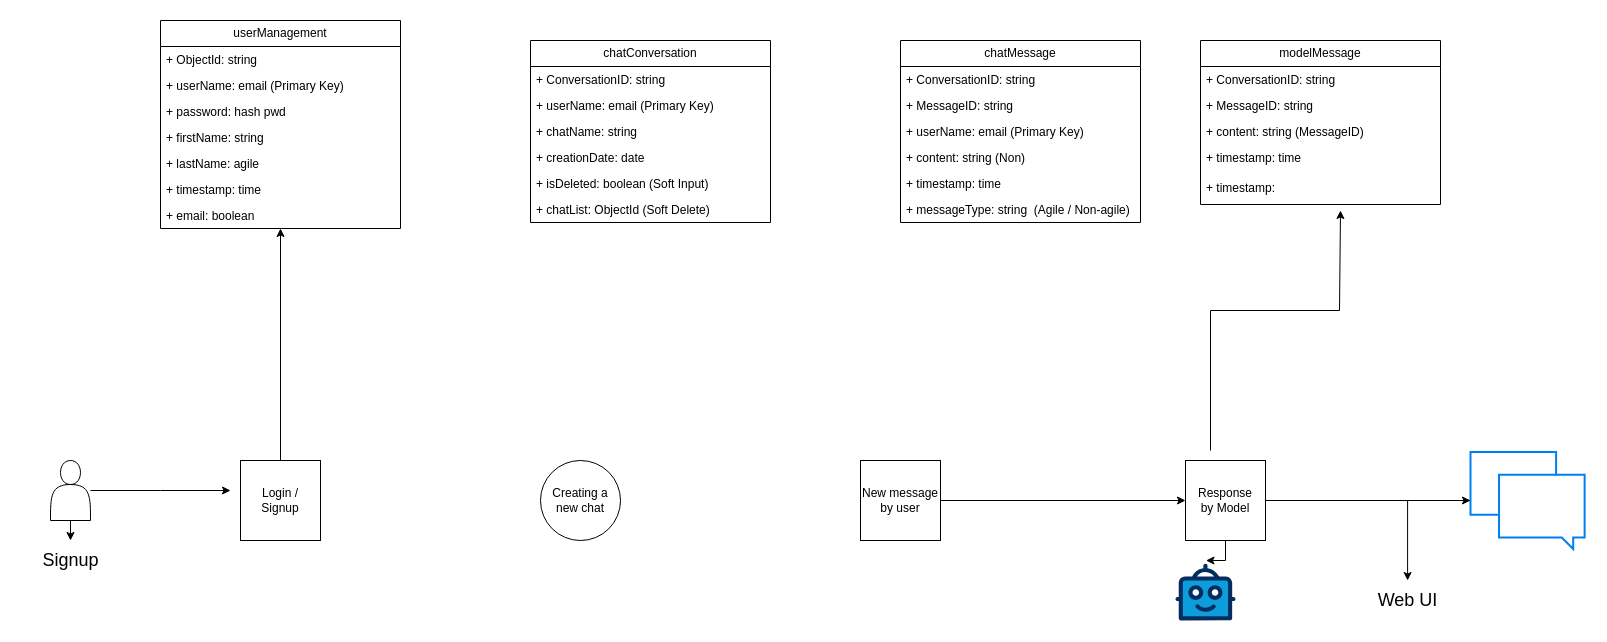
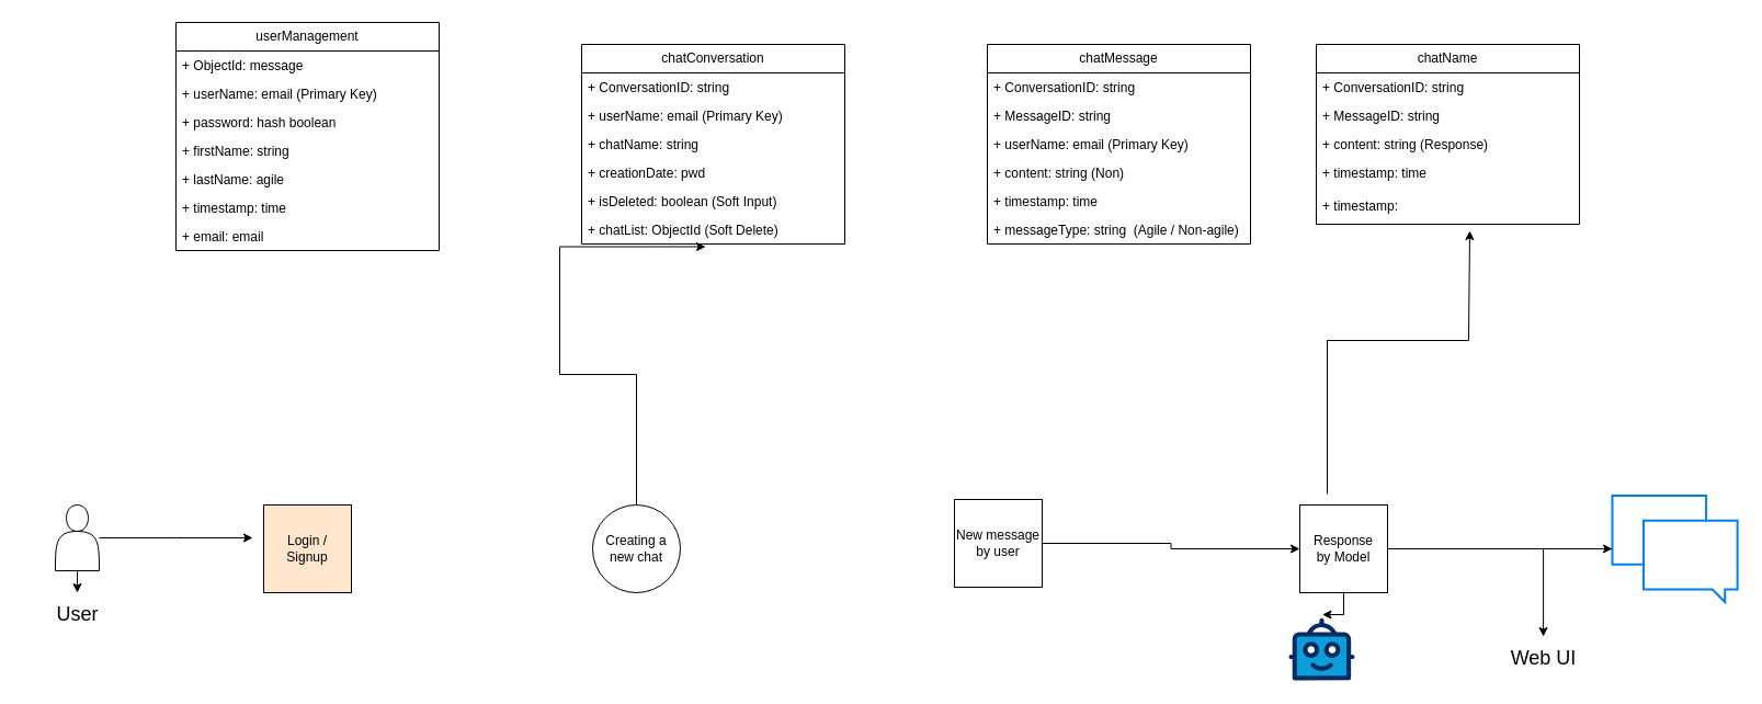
- <mxCell id="24" value="modelMessage" style="swimlane;fontStyle=0;childLayout=stackLayout;horizontal=1;startSize=26;fillColor=none;horizontalStack=0;resizeParent=1;resizeParentMax=0;resizeLast=0;collapsible=1;marginBottom=0;whiteSpace=wrap;html=1;swimlaneLine=1;" vertex="1" parent="1"><mxGeometry x="1200" y="40" width="240" height="164" as="geometry"><mxRectangle x="270" y="-360" width="100" height="30" as="alternateBounds" /></mxGeometry></mxCell>
+ <mxCell id="24" value="chatName" style="swimlane;fontStyle=0;childLayout=stackLayout;horizontal=1;startSize=26;fillColor=none;horizontalStack=0;resizeParent=1;resizeParentMax=0;resizeLast=0;collapsible=1;marginBottom=0;whiteSpace=wrap;html=1;swimlaneLine=1;" vertex="1" parent="1"><mxGeometry x="1200" y="40" width="240" height="164" as="geometry"><mxRectangle x="270" y="-360" width="100" height="30" as="alternateBounds" /></mxGeometry></mxCell>
- <mxCell id="3" value="+ ObjectId: string" style="text;strokeColor=none;fillColor=none;align=left;verticalAlign=top;spacingLeft=4;spacingRight=4;overflow=hidden;rotatable=0;points=[[0,0.5],[1,0.5]];portConstraint=eastwest;whiteSpace=wrap;html=1;swimlaneLine=1;" parent="2" vertex="1"><mxGeometry y="26" width="240" height="26" as="geometry" /></mxCell>
+ <mxCell id="3" value="+ ObjectId: message" style="text;strokeColor=none;fillColor=none;align=left;verticalAlign=top;spacingLeft=4;spacingRight=4;overflow=hidden;rotatable=0;points=[[0,0.5],[1,0.5]];portConstraint=eastwest;whiteSpace=wrap;html=1;swimlaneLine=1;" parent="2" vertex="1"><mxGeometry y="26" width="240" height="26" as="geometry" /></mxCell>
- <mxCell id="5" value="+ password: hash pwd" style="text;strokeColor=none;fillColor=none;align=left;verticalAlign=top;spacingLeft=4;spacingRight=4;overflow=hidden;rotatable=0;points=[[0,0.5],[1,0.5]];portConstraint=eastwest;whiteSpace=wrap;html=1;swimlaneLine=1;" parent="2" vertex="1"><mxGeometry y="78" width="240" height="26" as="geometry" /></mxCell>
+ <mxCell id="5" value="+ password: hash boolean" style="text;strokeColor=none;fillColor=none;align=left;verticalAlign=top;spacingLeft=4;spacingRight=4;overflow=hidden;rotatable=0;points=[[0,0.5],[1,0.5]];portConstraint=eastwest;whiteSpace=wrap;html=1;swimlaneLine=1;" parent="2" vertex="1"><mxGeometry y="78" width="240" height="26" as="geometry" /></mxCell>
- <mxCell id="27" value="+ content: string (MessageID)" style="text;strokeColor=none;fillColor=none;align=left;verticalAlign=top;spacingLeft=4;spacingRight=4;overflow=hidden;rotatable=0;points=[[0,0.5],[1,0.5]];portConstraint=eastwest;whiteSpace=wrap;html=1;swimlaneLine=1;" vertex="1" parent="24"><mxGeometry y="78" width="240" height="26" as="geometry" /></mxCell>
+ <mxCell id="27" value="+ content: string (Response)" style="text;strokeColor=none;fillColor=none;align=left;verticalAlign=top;spacingLeft=4;spacingRight=4;overflow=hidden;rotatable=0;points=[[0,0.5],[1,0.5]];portConstraint=eastwest;whiteSpace=wrap;html=1;swimlaneLine=1;" vertex="1" parent="24"><mxGeometry y="78" width="240" height="26" as="geometry" /></mxCell>
- <mxCell id="14" value="+ creationDate: date" style="text;strokeColor=none;fillColor=none;align=left;verticalAlign=top;spacingLeft=4;spacingRight=4;overflow=hidden;rotatable=0;points=[[0,0.5],[1,0.5]];portConstraint=eastwest;whiteSpace=wrap;html=1;swimlaneLine=1;" parent="10" vertex="1"><mxGeometry y="104" width="240" height="26" as="geometry" /></mxCell>
+ <mxCell id="14" value="+ creationDate: pwd" style="text;strokeColor=none;fillColor=none;align=left;verticalAlign=top;spacingLeft=4;spacingRight=4;overflow=hidden;rotatable=0;points=[[0,0.5],[1,0.5]];portConstraint=eastwest;whiteSpace=wrap;html=1;swimlaneLine=1;" parent="10" vertex="1"><mxGeometry y="104" width="240" height="26" as="geometry" /></mxCell>
- <mxCell id="9" value="+ email: boolean&amp;nbsp;" style="text;strokeColor=none;fillColor=none;align=left;verticalAlign=top;spacingLeft=4;spacingRight=4;overflow=hidden;rotatable=0;points=[[0,0.5],[1,0.5]];portConstraint=eastwest;whiteSpace=wrap;html=1;swimlaneLine=1;" vertex="1" parent="2"><mxGeometry y="182" width="240" height="26" as="geometry" /></mxCell>
+ <mxCell id="9" value="+ email: email&amp;nbsp;" style="text;strokeColor=none;fillColor=none;align=left;verticalAlign=top;spacingLeft=4;spacingRight=4;overflow=hidden;rotatable=0;points=[[0,0.5],[1,0.5]];portConstraint=eastwest;whiteSpace=wrap;html=1;swimlaneLine=1;" vertex="1" parent="2"><mxGeometry y="182" width="240" height="26" as="geometry" /></mxCell>
+ <mxCell id="39" style="edgeStyle=orthogonalEdgeStyle;rounded=0;orthogonalLoop=1;jettySize=auto;html=1;elbow=vertical;entryX=0.471;entryY=1.095;entryDx=0;entryDy=0;entryPerimeter=0;swimlaneLine=1;" edge="1" parent="1" source="40" target="16"><mxGeometry relative="1" as="geometry"><mxPoint x="630" y="240" as="targetPoint" /></mxGeometry></mxCell>
- <mxCell id="37" style="edgeStyle=orthogonalEdgeStyle;rounded=0;orthogonalLoop=1;jettySize=auto;html=1;elbow=vertical;entryX=0.5;entryY=1;entryDx=0;entryDy=0;swimlaneLine=1;" edge="1" parent="1" source="38" target="2"><mxGeometry relative="1" as="geometry"><mxPoint x="330" y="270" as="targetPoint" /></mxGeometry></mxCell>
- <mxCell id="38" value="Login / &lt;br&gt;Signup" style="whiteSpace=wrap;html=1;aspect=fixed;swimlaneLine=1;" vertex="1" parent="1"><mxGeometry x="240" y="460" width="80" height="80" as="geometry" /></mxCell>
+ <mxCell id="38" value="Login / &lt;br&gt;Signup" style="whiteSpace=wrap;html=1;aspect=fixed;swimlaneLine=1;fillColor=#ffe6cc;" vertex="1" parent="1"><mxGeometry x="240" y="460" width="80" height="80" as="geometry" /></mxCell>
- <mxCell id="42" value="New message&lt;br&gt;by user" style="whiteSpace=wrap;html=1;aspect=fixed;swimlaneLine=1;" vertex="1" parent="1"><mxGeometry x="860" y="460" width="80" height="80" as="geometry" /></mxCell>
+ <mxCell id="42" value="New message&lt;br&gt;by user" style="whiteSpace=wrap;html=1;aspect=fixed;swimlaneLine=1;" vertex="1" parent="1"><mxGeometry x="870" y="455" width="80" height="80" as="geometry" /></mxCell>
- <mxCell id="34" value="Signup" style="text;strokeColor=none;fillColor=none;html=1;fontSize=18;fontStyle=0;verticalAlign=middle;align=center;swimlaneLine=1;" vertex="1" parent="1"><mxGeometry x="20" y="540" width="100" height="40" as="geometry" /></mxCell>
+ <mxCell id="34" value="User" style="text;strokeColor=none;fillColor=none;html=1;fontSize=18;fontStyle=0;verticalAlign=middle;align=center;swimlaneLine=1;" vertex="1" parent="1"><mxGeometry x="20" y="540" width="100" height="40" as="geometry" /></mxCell>
